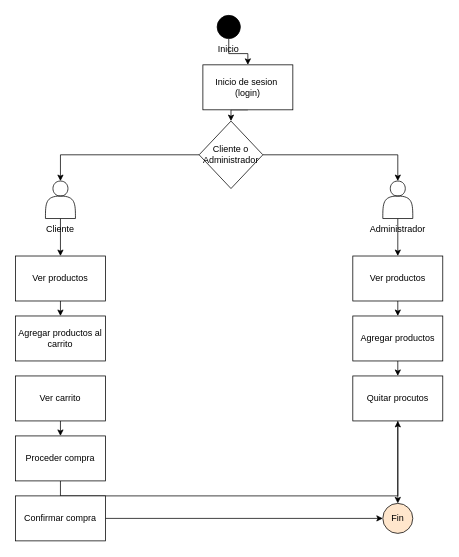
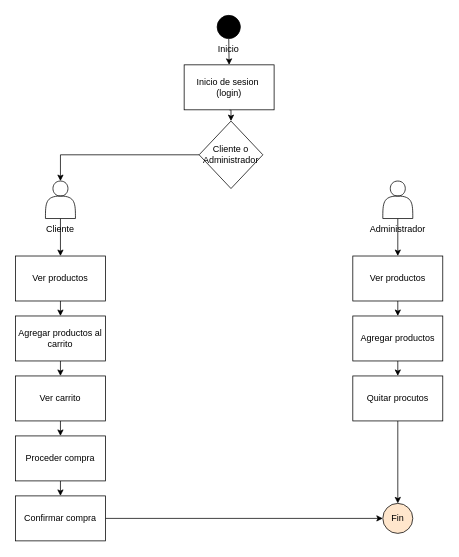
- <mxCell id="5" value="Inicio de sesion&amp;nbsp;&lt;br&gt;(login)" style="rounded=0;whiteSpace=wrap;html=1;" vertex="1" parent="1"><mxGeometry x="270" y="86" width="120" height="60" as="geometry" /></mxCell>
+ <mxCell id="5" value="Inicio de sesion&amp;nbsp;&lt;br&gt;(login)" style="rounded=0;whiteSpace=wrap;html=1;" vertex="1" parent="1"><mxGeometry x="245" y="86" width="120" height="60" as="geometry" /></mxCell>
- <mxCell id="7" style="edgeStyle=orthogonalEdgeStyle;rounded=0;orthogonalLoop=1;jettySize=auto;html=1;entryX=0.5;entryY=0;entryDx=0;entryDy=0;" edge="1" parent="1" source="8" target="21"><mxGeometry relative="1" as="geometry" /></mxCell>
+ <mxCell id="12" style="edgeStyle=orthogonalEdgeStyle;rounded=0;orthogonalLoop=1;jettySize=auto;html=1;exitX=0.5;exitY=1;exitDx=0;exitDy=0;entryX=0.5;entryY=0;entryDx=0;entryDy=0;" edge="1" parent="1" source="13" target="15"><mxGeometry relative="1" as="geometry" /></mxCell>
- <mxCell id="16" style="edgeStyle=orthogonalEdgeStyle;rounded=0;orthogonalLoop=1;jettySize=auto;html=1;exitX=0.5;exitY=1;exitDx=0;exitDy=0;" edge="1" parent="1" source="17" target="27"><mxGeometry relative="1" as="geometry" /></mxCell>
+ <mxCell id="16" style="edgeStyle=orthogonalEdgeStyle;rounded=0;orthogonalLoop=1;jettySize=auto;html=1;exitX=0.5;exitY=1;exitDx=0;exitDy=0;entryX=0.5;entryY=0;entryDx=0;entryDy=0;" edge="1" parent="1" source="17" target="19"><mxGeometry relative="1" as="geometry" /></mxCell>
